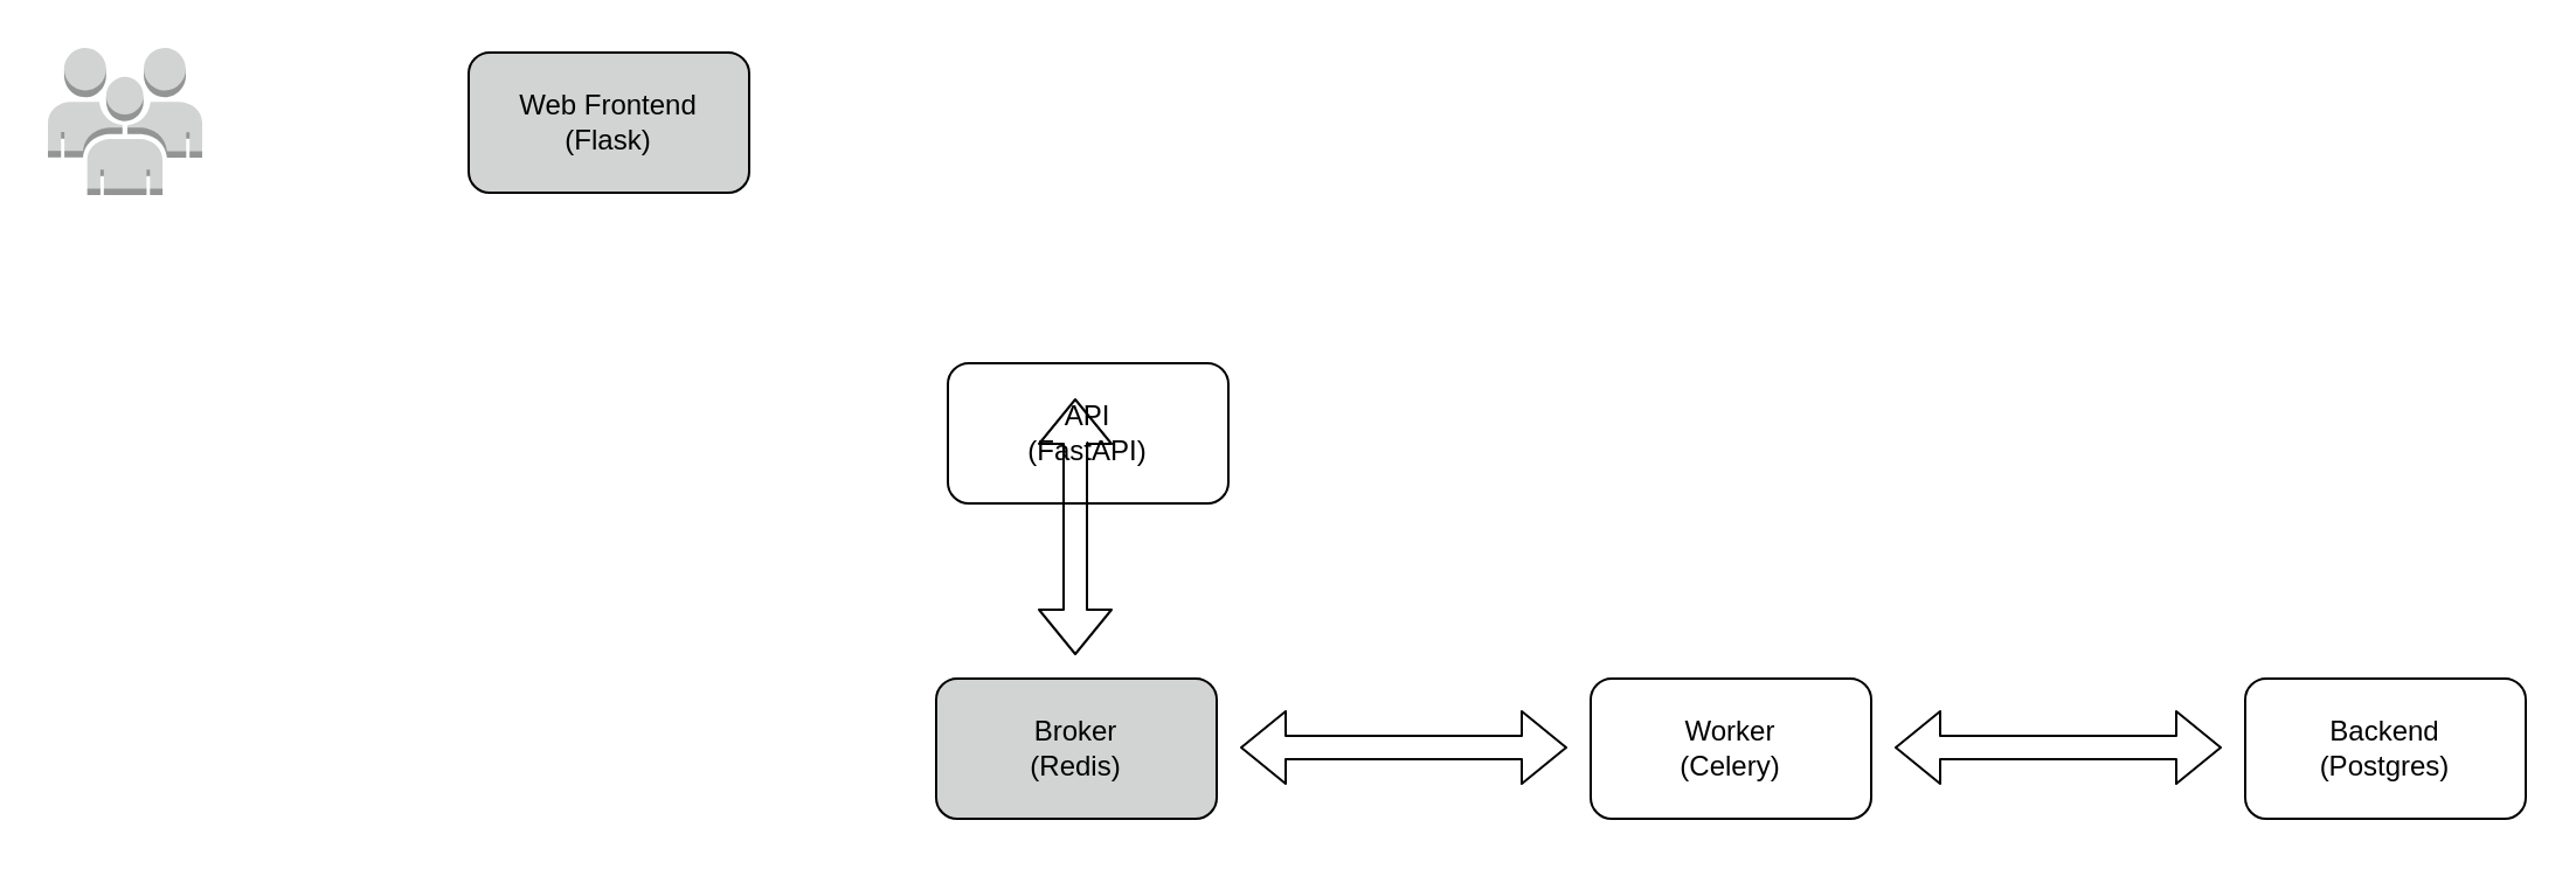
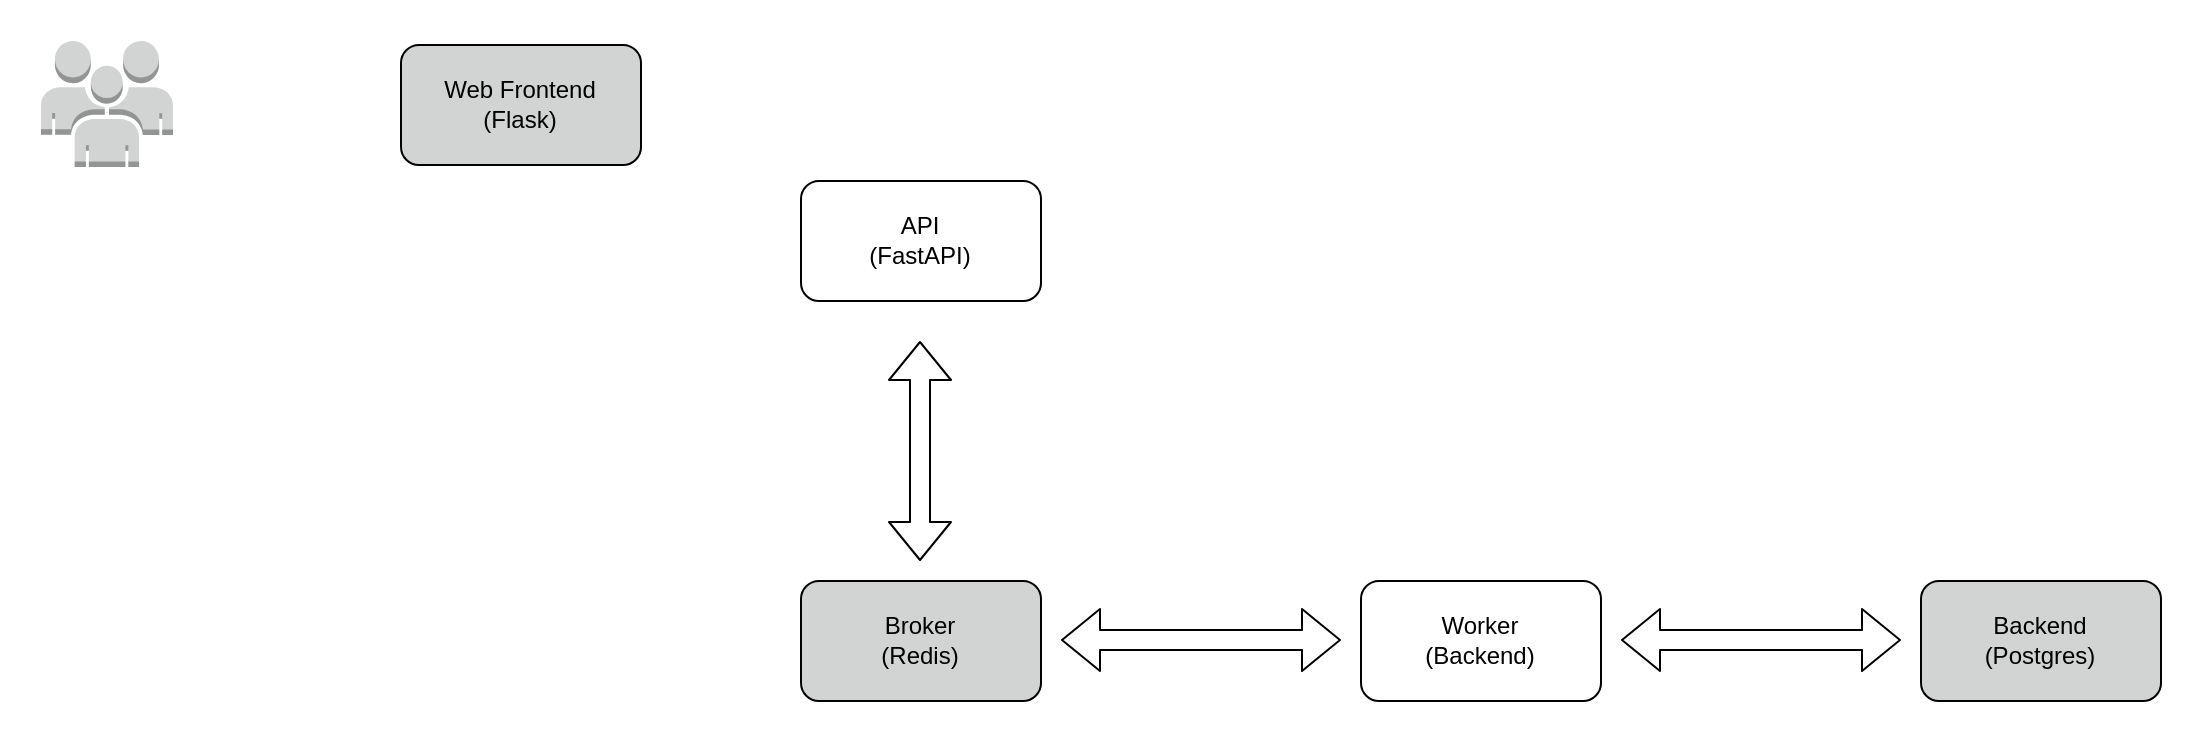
- <mxCell id="4" value="API&lt;br&gt;(FastAPI)" style="rounded=1;whiteSpace=wrap;html=1;" vertex="1" parent="1"><mxGeometry x="405" y="155" width="120" height="60" as="geometry" /></mxCell>
+ <mxCell id="4" value="API&lt;br&gt;(FastAPI)" style="rounded=1;whiteSpace=wrap;html=1;" vertex="1" parent="1"><mxGeometry x="400" y="90" width="120" height="60" as="geometry" /></mxCell>
- <mxCell id="6" value="Worker&lt;br&gt;(Celery)" style="rounded=1;whiteSpace=wrap;html=1;" vertex="1" parent="1"><mxGeometry x="680" y="290" width="120" height="60" as="geometry" /></mxCell>
+ <mxCell id="6" value="Worker&lt;br&gt;(Backend)" style="rounded=1;whiteSpace=wrap;html=1;" vertex="1" parent="1"><mxGeometry x="680" y="290" width="120" height="60" as="geometry" /></mxCell>
- <mxCell id="7" value="Backend&lt;br&gt;(Postgres)" style="rounded=1;whiteSpace=wrap;html=1;" vertex="1" parent="1"><mxGeometry x="960" y="290" width="120" height="60" as="geometry" /></mxCell>
+ <mxCell id="7" value="Backend&lt;br&gt;(Postgres)" style="rounded=1;whiteSpace=wrap;html=1;fillColor=#d2d3d3;" vertex="1" parent="1"><mxGeometry x="960" y="290" width="120" height="60" as="geometry" /></mxCell>
